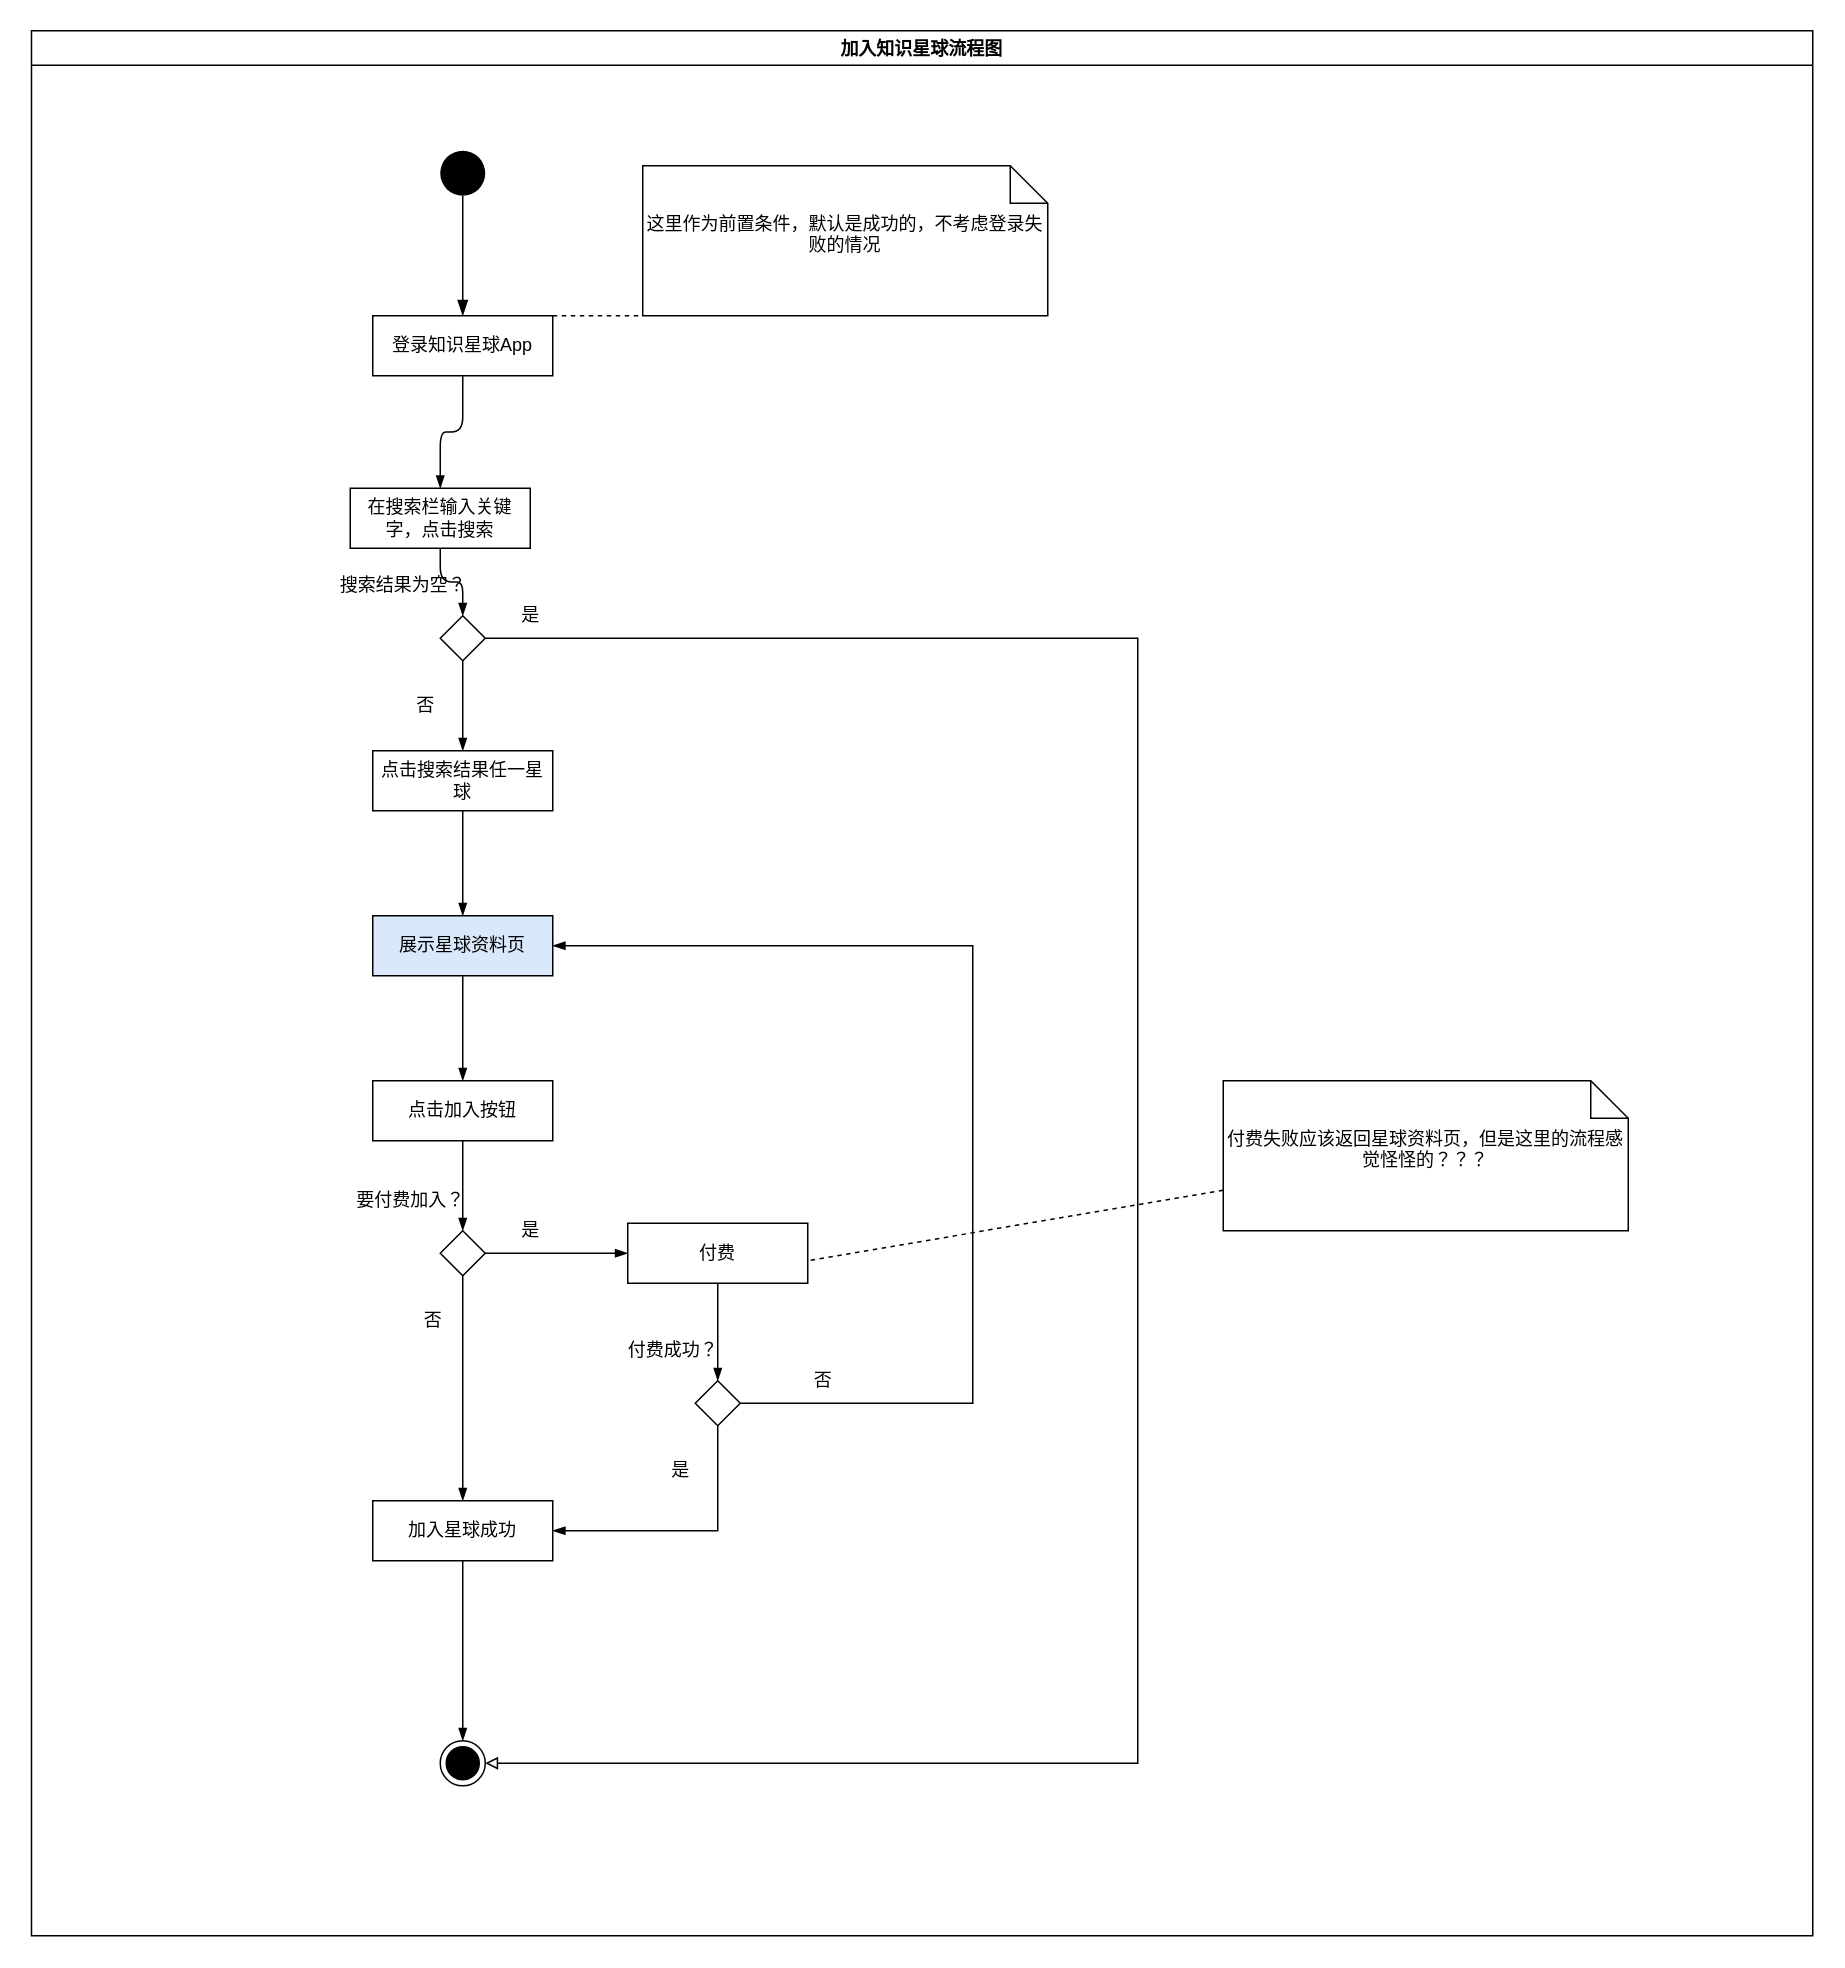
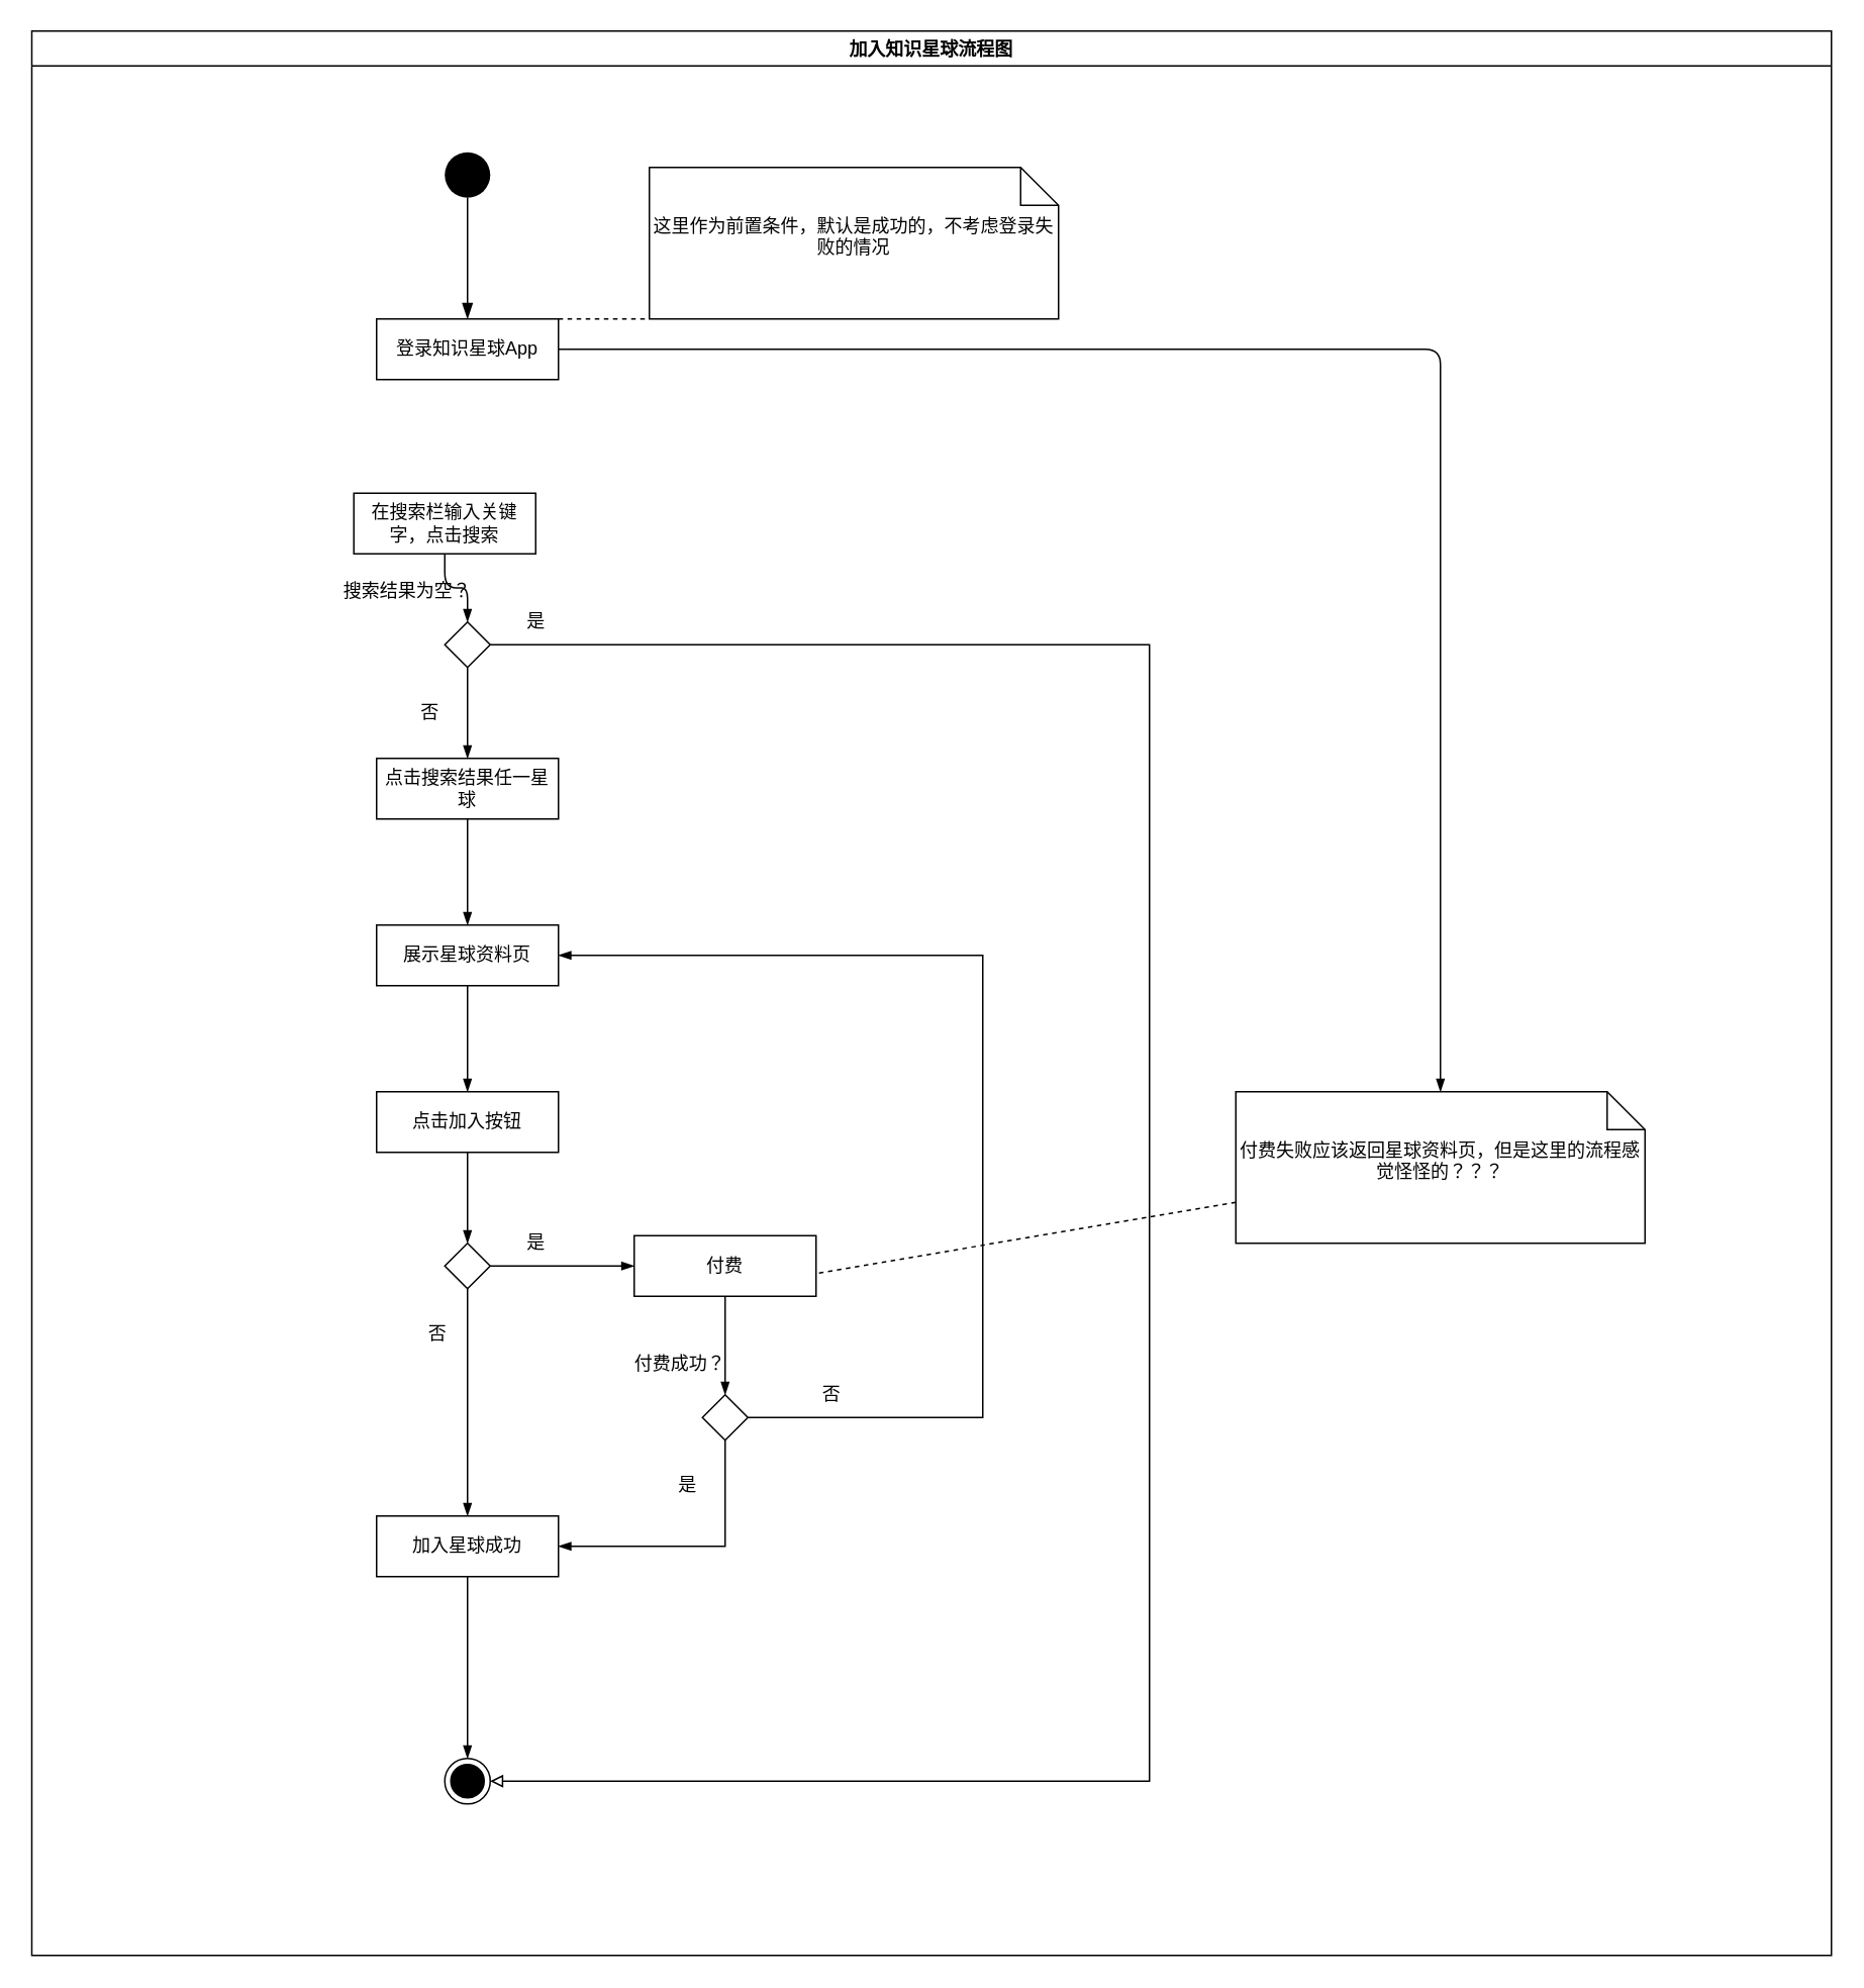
- <mxCell id="9" style="edgeStyle=orthogonalEdgeStyle;orthogonalLoop=1;jettySize=auto;html=1;entryX=0.5;entryY=0;entryDx=0;entryDy=0;strokeWidth=1;endArrow=blockThin;endFill=1;" edge="1" parent="3" source="4" target="8"><mxGeometry x="-21" y="-40" as="geometry" /></mxCell>
+ <mxCell id="9" style="edgeStyle=orthogonalEdgeStyle;orthogonalLoop=1;jettySize=auto;html=1;strokeWidth=1;endArrow=blockThin;endFill=1;" edge="1" parent="3" source="4" target="42"><mxGeometry x="-21" y="-40" as="geometry" /></mxCell>
- <mxCell id="13" value="展示星球资料页" style="whiteSpace=wrap;html=1;fontSize=12;glass=0;strokeWidth=1;shadow=0;fillColor=#dae8fc;" vertex="1" parent="3"><mxGeometry x="140" y="510" width="120" height="40" as="geometry" /></mxCell>
+ <mxCell id="13" value="展示星球资料页" style="whiteSpace=wrap;html=1;fontSize=12;glass=0;strokeWidth=1;shadow=0;" vertex="1" parent="3"><mxGeometry x="140" y="510" width="120" height="40" as="geometry" /></mxCell>
- <mxCell id="28" value="要付费加入？" style="text;html=1;align=center;verticalAlign=middle;resizable=0;points=[];autosize=1;strokeColor=none;fillColor=none;" vertex="1" parent="3"><mxGeometry x="120" y="690" width="90" height="20" as="geometry" /></mxCell>
